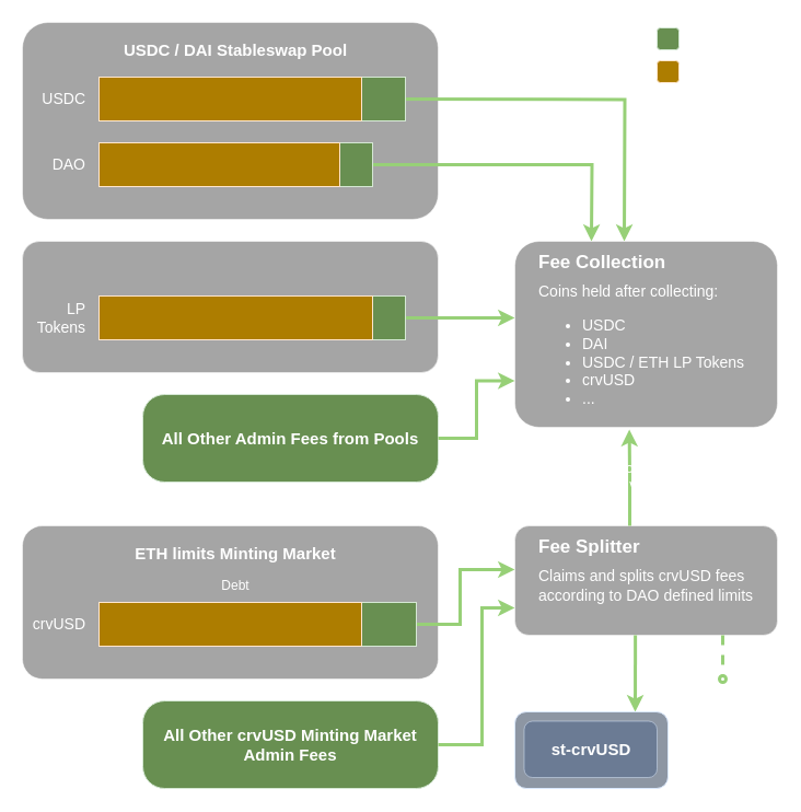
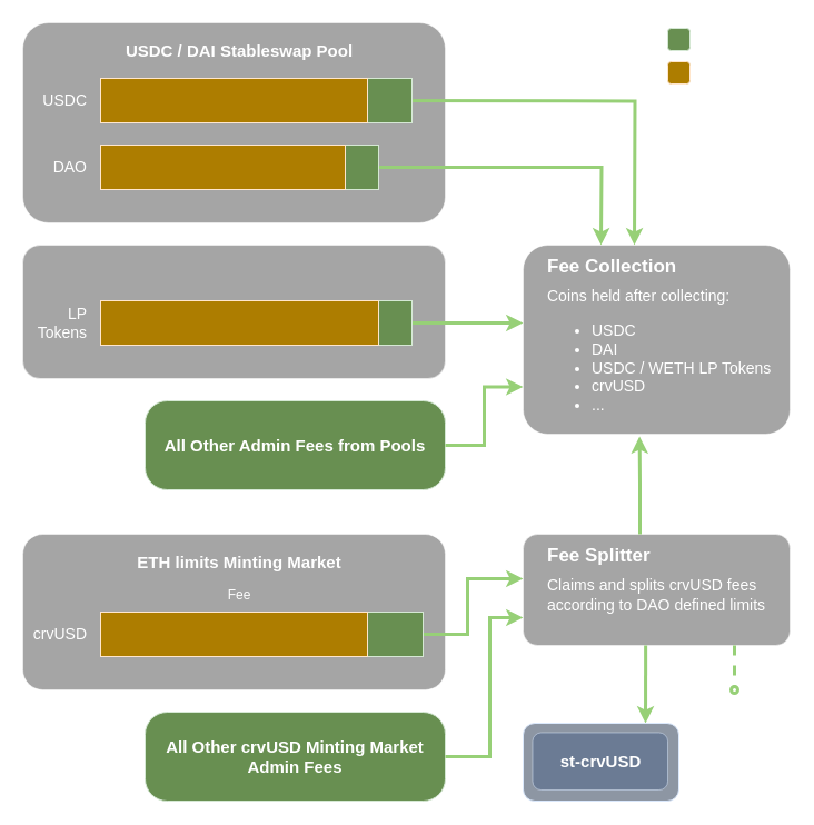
- <mxCell id="32" value="&lt;font style=&quot;font-size: 14px; font-weight: normal;&quot;&gt;Coins held after collecting:&lt;br&gt;&lt;ul&gt;&lt;li&gt;&lt;font style=&quot;font-size: 14px; font-weight: normal;&quot;&gt;USDC&lt;/font&gt;&lt;/li&gt;&lt;li&gt;&lt;font style=&quot;font-size: 14px; font-weight: normal;&quot;&gt;DAI&lt;/font&gt;&lt;/li&gt;&lt;li&gt;&lt;font style=&quot;font-size: 14px; font-weight: normal;&quot;&gt;USDC / ETH LP Tokens&lt;/font&gt;&lt;/li&gt;&lt;li&gt;&lt;font style=&quot;font-size: 14px; font-weight: normal;&quot;&gt;crvUSD&lt;/font&gt;&lt;/li&gt;&lt;li&gt;...&lt;/li&gt;&lt;/ul&gt;&lt;/font&gt;" style="text;html=1;strokeColor=none;fillColor=none;align=left;verticalAlign=top;whiteSpace=wrap;rounded=0;fontSize=15;fontStyle=1;fontColor=#FFFFFF;" vertex="1" parent="1"><mxGeometry x="490" y="250" width="210" height="130" as="geometry" /></mxCell>
+ <mxCell id="32" value="&lt;font style=&quot;font-size: 14px; font-weight: normal;&quot;&gt;Coins held after collecting:&lt;br&gt;&lt;ul&gt;&lt;li&gt;&lt;font style=&quot;font-size: 14px; font-weight: normal;&quot;&gt;USDC&lt;/font&gt;&lt;/li&gt;&lt;li&gt;&lt;font style=&quot;font-size: 14px; font-weight: normal;&quot;&gt;DAI&lt;/font&gt;&lt;/li&gt;&lt;li&gt;&lt;font style=&quot;font-size: 14px; font-weight: normal;&quot;&gt;USDC / WETH LP Tokens&lt;/font&gt;&lt;/li&gt;&lt;li&gt;&lt;font style=&quot;font-size: 14px; font-weight: normal;&quot;&gt;crvUSD&lt;/font&gt;&lt;/li&gt;&lt;li&gt;...&lt;/li&gt;&lt;/ul&gt;&lt;/font&gt;" style="text;html=1;strokeColor=none;fillColor=none;align=left;verticalAlign=top;whiteSpace=wrap;rounded=0;fontSize=15;fontStyle=1;fontColor=#FFFFFF;" vertex="1" parent="1"><mxGeometry x="490" y="250" width="210" height="130" as="geometry" /></mxCell>
- <mxCell id="40" value="Most fees still flow to veCRV holders" style="text;html=1;strokeColor=none;fillColor=none;align=left;verticalAlign=middle;whiteSpace=wrap;rounded=0;fontColor=#FFFFFF;" vertex="1" parent="1"><mxGeometry x="560" y="420" width="110" height="30" as="geometry" /></mxCell>
+ <mxCell id="40" value="Most fees still flow to veCRV holders" style="text;html=1;strokeColor=none;fillColor=none;align=left;verticalAlign=middle;whiteSpace=wrap;rounded=0;fontColor=#FFFFFF;" vertex="1" parent="1"><mxGeometry x="580" y="420" width="110" height="30" as="geometry" /></mxCell>
- <mxCell id="23" value="Debt" style="text;html=1;strokeColor=none;fillColor=none;align=center;verticalAlign=middle;whiteSpace=wrap;rounded=0;fontColor=#FFFFFF;" vertex="1" parent="1"><mxGeometry x="30" y="520" width="370" height="30" as="geometry" /></mxCell>
+ <mxCell id="23" value="Fee" style="text;html=1;strokeColor=none;fillColor=none;align=center;verticalAlign=middle;whiteSpace=wrap;rounded=0;fontColor=#FFFFFF;" vertex="1" parent="1"><mxGeometry x="30" y="520" width="370" height="30" as="geometry" /></mxCell>
